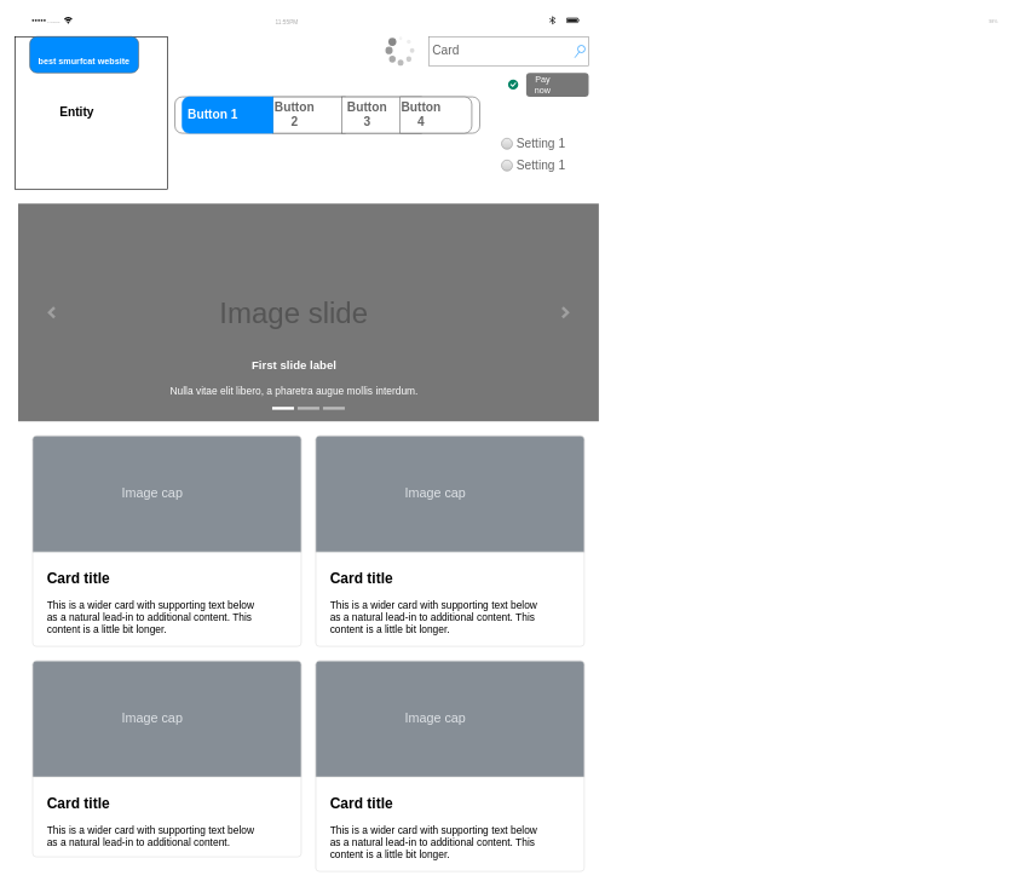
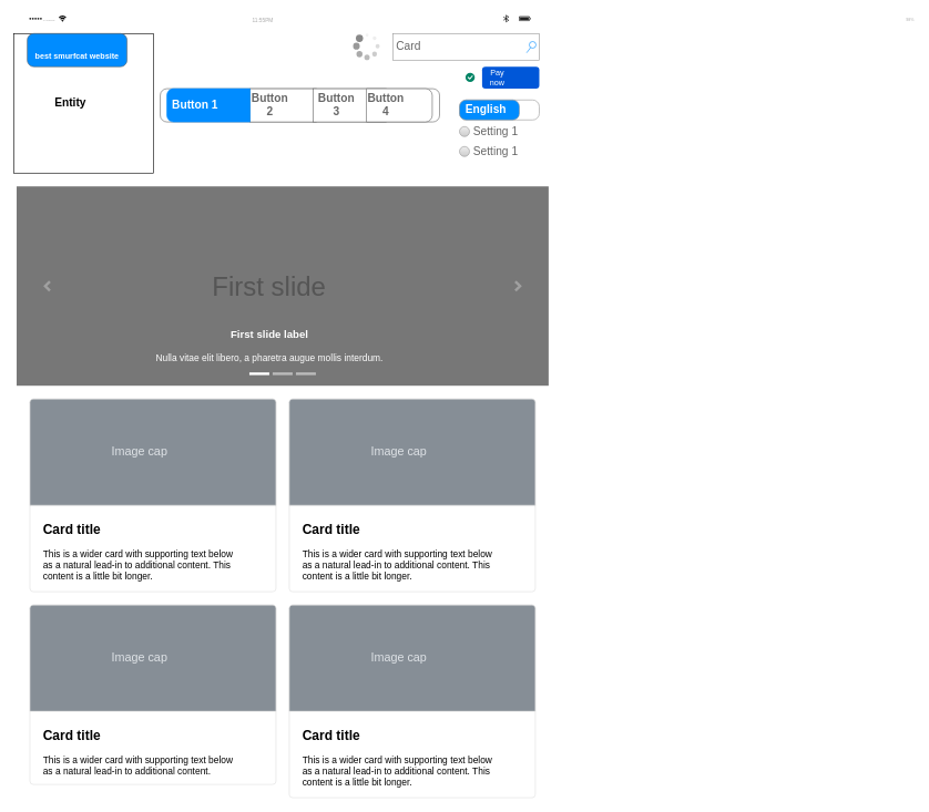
- <mxCell id="25" value="Pay now" style="rounded=1;fillColor=#777777;align=center;strokeColor=none;html=1;whiteSpace=wrap;fontColor=#ffffff;fontSize=12;sketch=0;shadow=0;dashed=0;strokeWidth=1;verticalAlign=middle;spacingRight=40;fontFamily=Helvetica;" vertex="1" parent="1"><mxGeometry x="724" y="100" width="86" height="33" as="geometry" /></mxCell>
+ <mxCell id="25" value="Pay now" style="rounded=1;fillColor=#0057D8;align=center;strokeColor=none;html=1;whiteSpace=wrap;fontColor=#ffffff;fontSize=12;sketch=0;shadow=0;dashed=0;strokeWidth=1;verticalAlign=middle;spacingRight=40;fontFamily=Helvetica;" vertex="1" parent="1"><mxGeometry x="724" y="100" width="86" height="33" as="geometry" /></mxCell>
+ <mxCell id="5" value="English" style="strokeWidth=1;shadow=0;dashed=0;align=center;html=1;shape=mxgraph.mockup.buttons.onOffButton;gradientColor=none;strokeColor=#999999;buttonState=on;fillColor2=#008cff;fontColor=#ffffff;fontSize=17;mainText=;spacingRight=40;fontStyle=1;whiteSpace=wrap;verticalAlign=middle;fontFamily=Helvetica;" vertex="1" parent="1"><mxGeometry x="690" width="120" height="30" as="geometry" y="150" /></mxCell>
- <mxCell id="10" value="Image slide" style="html=1;shadow=0;dashed=0;strokeColor=none;strokeWidth=1;fillColor=#777777;fontColor=#555555;whiteSpace=wrap;align=center;verticalAlign=middle;fontStyle=0;fontSize=40;spacingRight=40;fontFamily=Helvetica;" vertex="1" parent="1"><mxGeometry x="24" y="280" width="800" height="300" as="geometry" /></mxCell>
+ <mxCell id="10" value="First slide" style="html=1;shadow=0;dashed=0;strokeColor=none;strokeWidth=1;fillColor=#777777;fontColor=#555555;whiteSpace=wrap;align=center;verticalAlign=middle;fontStyle=0;fontSize=40;spacingRight=40;fontFamily=Helvetica;" vertex="1" parent="1"><mxGeometry x="24" y="280" width="800" height="300" as="geometry" /></mxCell>
